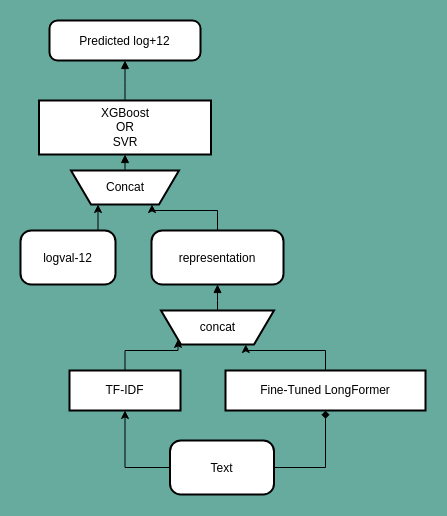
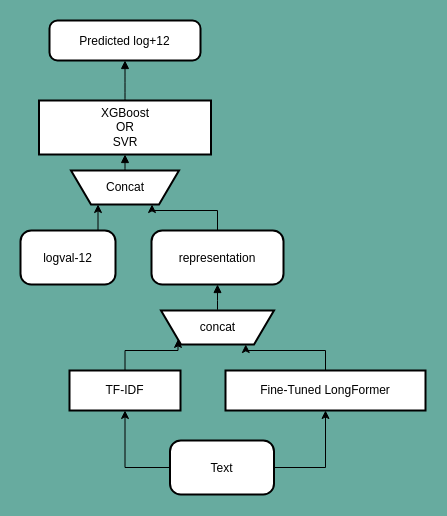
- <mxCell id="19" style="edgeStyle=orthogonalEdgeStyle;rounded=0;orthogonalLoop=1;jettySize=auto;html=1;exitX=1;exitY=0.5;exitDx=0;exitDy=0;entryX=0.5;entryY=1;entryDx=0;entryDy=0;labelBackgroundColor=none;fontColor=default;endArrow=diamond;" parent="1" source="3" target="5" edge="1"><mxGeometry relative="1" as="geometry" /></mxCell>
+ <mxCell id="19" style="edgeStyle=orthogonalEdgeStyle;rounded=0;orthogonalLoop=1;jettySize=auto;html=1;exitX=1;exitY=0.5;exitDx=0;exitDy=0;entryX=0.5;entryY=1;entryDx=0;entryDy=0;labelBackgroundColor=none;fontColor=default;" parent="1" source="3" target="5" edge="1"><mxGeometry relative="1" as="geometry" /></mxCell>
